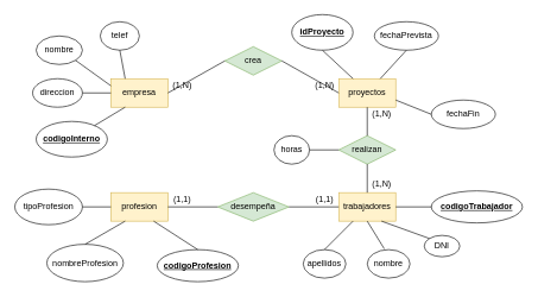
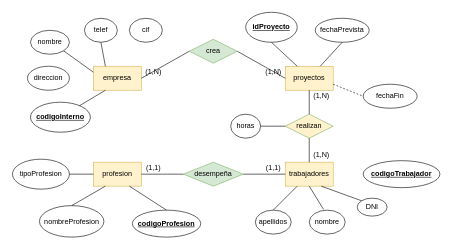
+ <mxCell id="9" value="cif" style="ellipse;whiteSpace=wrap;html=1;" vertex="1" parent="1"><mxGeometry x="215" y="30" width="55" height="40" as="geometry" /></mxCell>
- <mxCell id="16" value="" style="endArrow=none;html=1;rounded=0;entryX=0;entryY=0.5;entryDx=0;entryDy=0;exitX=1;exitY=0.5;exitDx=0;exitDy=0;" edge="1" parent="1" source="13" target="2"><mxGeometry width="50" height="50" relative="1" as="geometry"><mxPoint x="272.5" y="100" as="sourcePoint" /><mxPoint x="245" y="140" as="targetPoint" /></mxGeometry></mxCell>
- <mxCell id="30" value="" style="endArrow=none;html=1;rounded=0;entryX=0;entryY=0.5;entryDx=0;entryDy=0;exitX=1;exitY=0.75;exitDx=0;exitDy=0;" edge="1" parent="1" source="3" target="20"><mxGeometry width="50" height="50" relative="1" as="geometry"><mxPoint x="312.5" y="140" as="sourcePoint" /><mxPoint x="285" y="180" as="targetPoint" /></mxGeometry></mxCell>
+ <mxCell id="30" value="" style="endArrow=none;html=1;rounded=0;entryX=0;entryY=0.5;entryDx=0;entryDy=0;exitX=1;exitY=0.75;exitDx=0;exitDy=0;dashed=1;" edge="1" parent="1" source="3" target="20"><mxGeometry width="50" height="50" relative="1" as="geometry"><mxPoint x="312.5" y="140" as="sourcePoint" /><mxPoint x="285" y="180" as="targetPoint" /></mxGeometry></mxCell>
- <mxCell id="7" value="realizan" style="rhombus;whiteSpace=wrap;html=1;fillColor=#d5e8d4;strokeColor=#82b366;" vertex="1" parent="1"><mxGeometry x="475" y="190" width="80" height="40" as="geometry" /></mxCell>
+ <mxCell id="7" value="realizan" style="rhombus;whiteSpace=wrap;html=1;fillColor=#fff2cc;strokeColor=#82b366;" vertex="1" parent="1"><mxGeometry x="475" y="190" width="80" height="40" as="geometry" /></mxCell>
- <mxCell id="33" value="" style="endArrow=none;html=1;rounded=0;entryX=0;entryY=0.5;entryDx=0;entryDy=0;exitX=1;exitY=0.5;exitDx=0;exitDy=0;" edge="1" parent="1" source="4" target="22"><mxGeometry width="50" height="50" relative="1" as="geometry"><mxPoint x="342.5" y="170" as="sourcePoint" /><mxPoint x="315" y="210" as="targetPoint" /></mxGeometry></mxCell>
